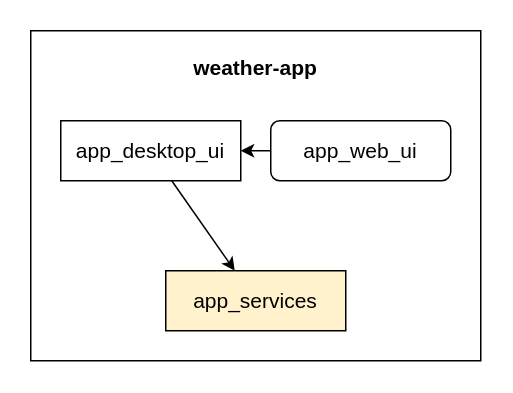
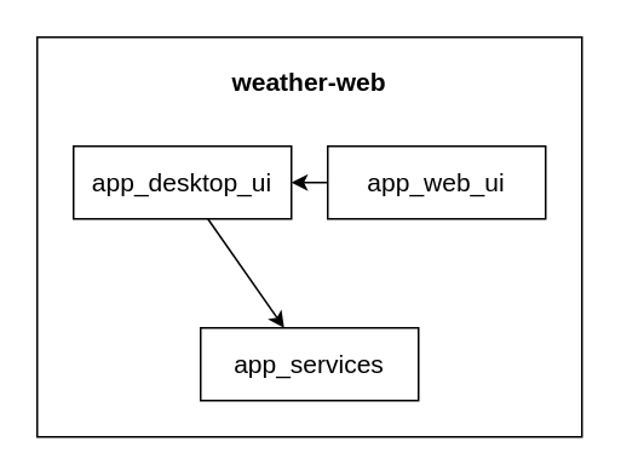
- <mxCell id="8" value="&lt;b&gt;weather-app&lt;/b&gt;" style="text;html=1;strokeColor=none;fillColor=none;align=center;verticalAlign=middle;whiteSpace=wrap;rounded=0;fontSize=14;" vertex="1" parent="1"><mxGeometry x="125" y="30" width="90" height="30" as="geometry" /></mxCell>
+ <mxCell id="8" value="&lt;b&gt;weather-web&lt;/b&gt;" style="text;html=1;strokeColor=none;fillColor=none;align=center;verticalAlign=middle;whiteSpace=wrap;rounded=0;fontSize=14;" vertex="1" parent="1"><mxGeometry x="125" y="30" width="90" height="30" as="geometry" /></mxCell>
- <mxCell id="5" value="&lt;font style=&quot;font-size: 14px&quot;&gt;app_web_ui&lt;/font&gt;" style="whiteSpace=wrap;html=1;rounded=1;" vertex="1" parent="1"><mxGeometry x="180" y="80" width="120" height="40" as="geometry" /></mxCell>
+ <mxCell id="5" value="&lt;font style=&quot;font-size: 14px&quot;&gt;app_web_ui&lt;/font&gt;" style="rounded=0;whiteSpace=wrap;html=1;" vertex="1" parent="1"><mxGeometry x="180" y="80" width="120" height="40" as="geometry" /></mxCell>
- <mxCell id="3" value="&lt;font style=&quot;font-size: 14px&quot;&gt;app_services&lt;/font&gt;" style="rounded=0;whiteSpace=wrap;html=1;fillColor=#fff2cc;" vertex="1" parent="1"><mxGeometry x="110" y="180" width="120" height="40" as="geometry" /></mxCell>
+ <mxCell id="3" value="&lt;font style=&quot;font-size: 14px&quot;&gt;app_services&lt;/font&gt;" style="rounded=0;whiteSpace=wrap;html=1;" vertex="1" parent="1"><mxGeometry x="110" y="180" width="120" height="40" as="geometry" /></mxCell>
